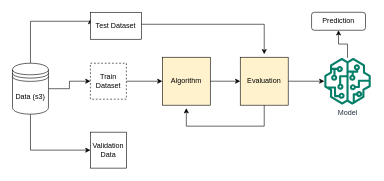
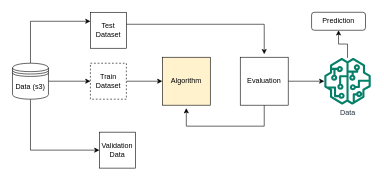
- <mxCell id="9" value="Test Dataset" style="whiteSpace=wrap;html=1;aspect=fixed;" vertex="1" parent="1"><mxGeometry x="150" y="20" width="85" height="45" as="geometry" /></mxCell>
+ <mxCell id="9" value="Test Dataset" style="whiteSpace=wrap;html=1;aspect=fixed;" vertex="1" parent="1"><mxGeometry x="150" y="20" width="60" height="60" as="geometry" /></mxCell>
- <mxCell id="10" value="" style="edgeStyle=orthogonalEdgeStyle;rounded=0;orthogonalLoop=1;jettySize=auto;html=1;" edge="1" parent="1" source="11" target="14"><mxGeometry relative="1" as="geometry" /></mxCell>
- <mxCell id="14" value="Evaluation" style="whiteSpace=wrap;html=1;aspect=fixed;fillColor=#fff2cc;" vertex="1" parent="1"><mxGeometry x="400" y="95" width="80" height="80" as="geometry" /></mxCell>
+ <mxCell id="14" value="Evaluation" style="whiteSpace=wrap;html=1;aspect=fixed;" vertex="1" parent="1"><mxGeometry x="400" y="95" width="80" height="80" as="geometry" /></mxCell>
- <mxCell id="5" value="Data (s3)" style="shape=datastore;whiteSpace=wrap;html=1;" vertex="1" parent="1"><mxGeometry x="20" y="105" width="60" height="85" as="geometry" /></mxCell>
+ <mxCell id="5" value="Data (s3)" style="shape=datastore;whiteSpace=wrap;html=1;" vertex="1" parent="1"><mxGeometry x="20" y="105" width="60" height="60" as="geometry" /></mxCell>
- <mxCell id="16" value="Model" style="sketch=0;outlineConnect=0;fontColor=#232F3E;gradientColor=none;fillColor=#067F68;strokeColor=none;dashed=0;verticalLabelPosition=bottom;verticalAlign=top;align=center;html=1;fontSize=12;fontStyle=0;aspect=fixed;pointerEvents=1;shape=mxgraph.aws4.sagemaker_model;" vertex="1" parent="1"><mxGeometry x="540" y="96" width="78" height="78" as="geometry" /></mxCell>
+ <mxCell id="16" value="Data" style="sketch=0;outlineConnect=0;fontColor=#232F3E;gradientColor=none;fillColor=#067F68;strokeColor=none;dashed=0;verticalLabelPosition=bottom;verticalAlign=top;align=center;html=1;fontSize=12;fontStyle=0;aspect=fixed;pointerEvents=1;shape=mxgraph.aws4.sagemaker_model;" vertex="1" parent="1"><mxGeometry x="540" y="96" width="78" height="78" as="geometry" /></mxCell>
- <mxCell id="17" value="Validation Data" style="whiteSpace=wrap;html=1;aspect=fixed;" vertex="1" parent="1"><mxGeometry x="150" y="220" width="60" height="60" as="geometry" /></mxCell>
+ <mxCell id="17" value="Validation Data" style="whiteSpace=wrap;html=1;aspect=fixed;" vertex="1" parent="1"><mxGeometry x="165" y="220" width="60" height="60" as="geometry" /></mxCell>
